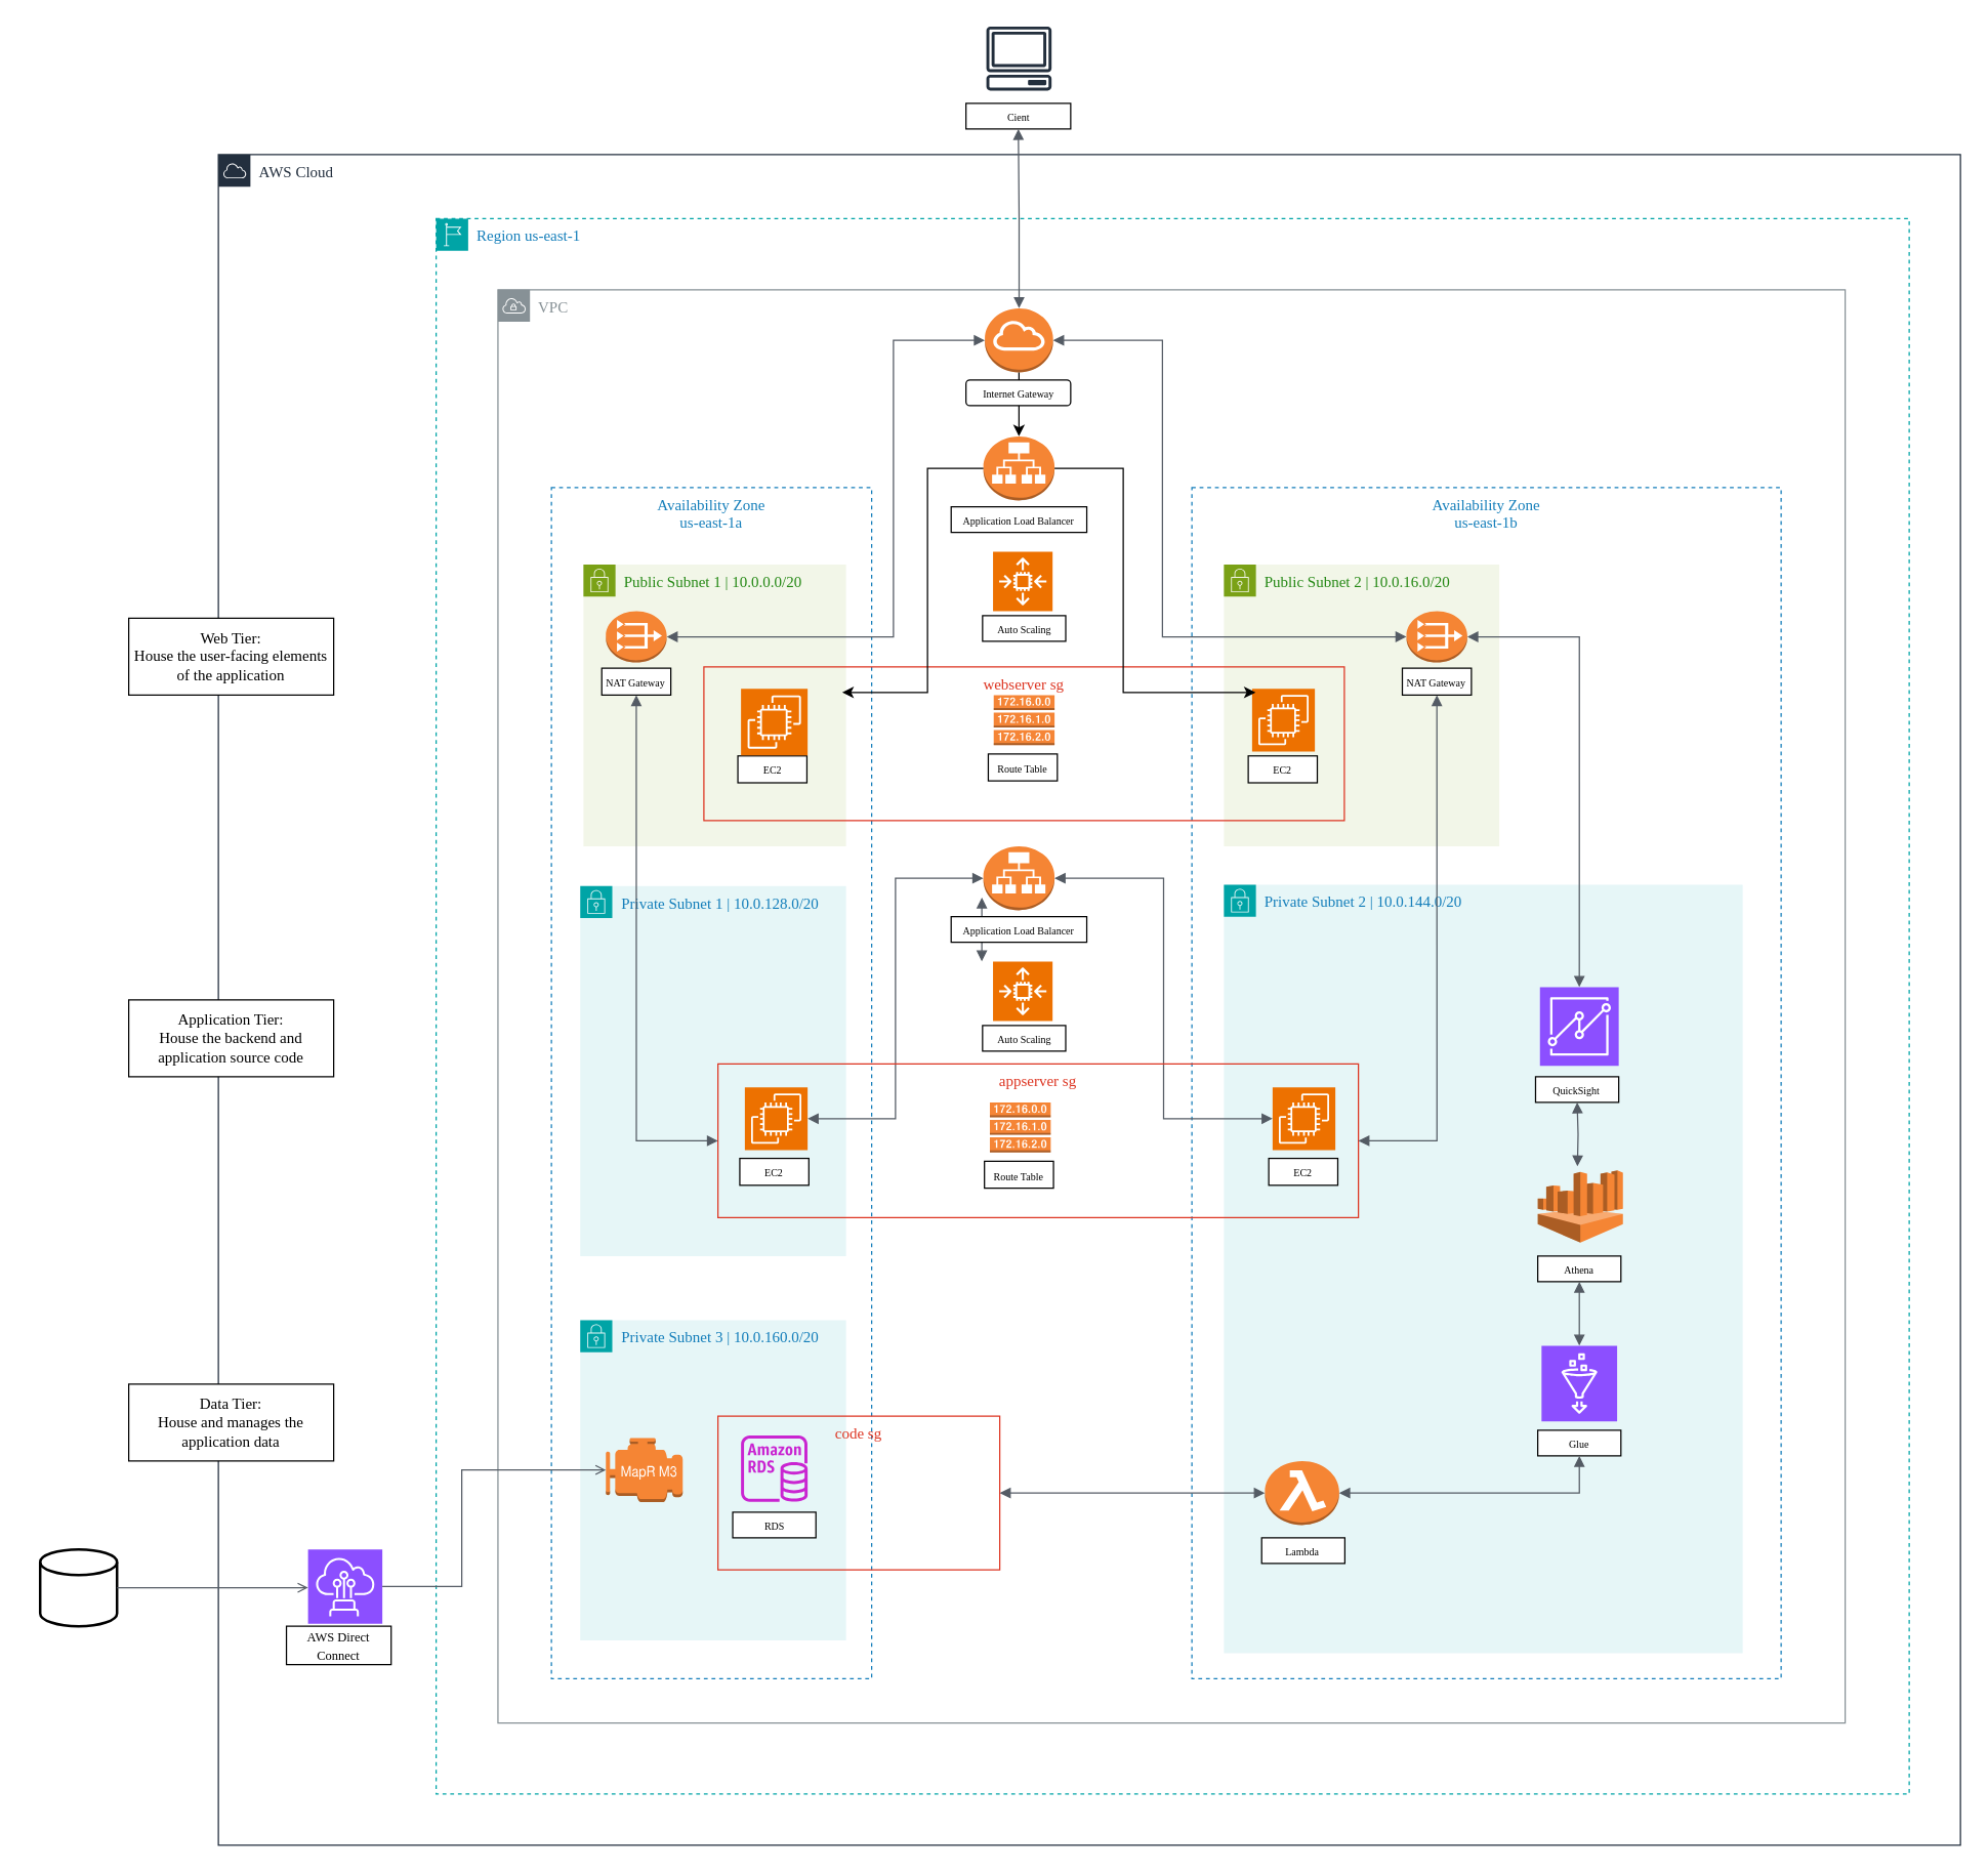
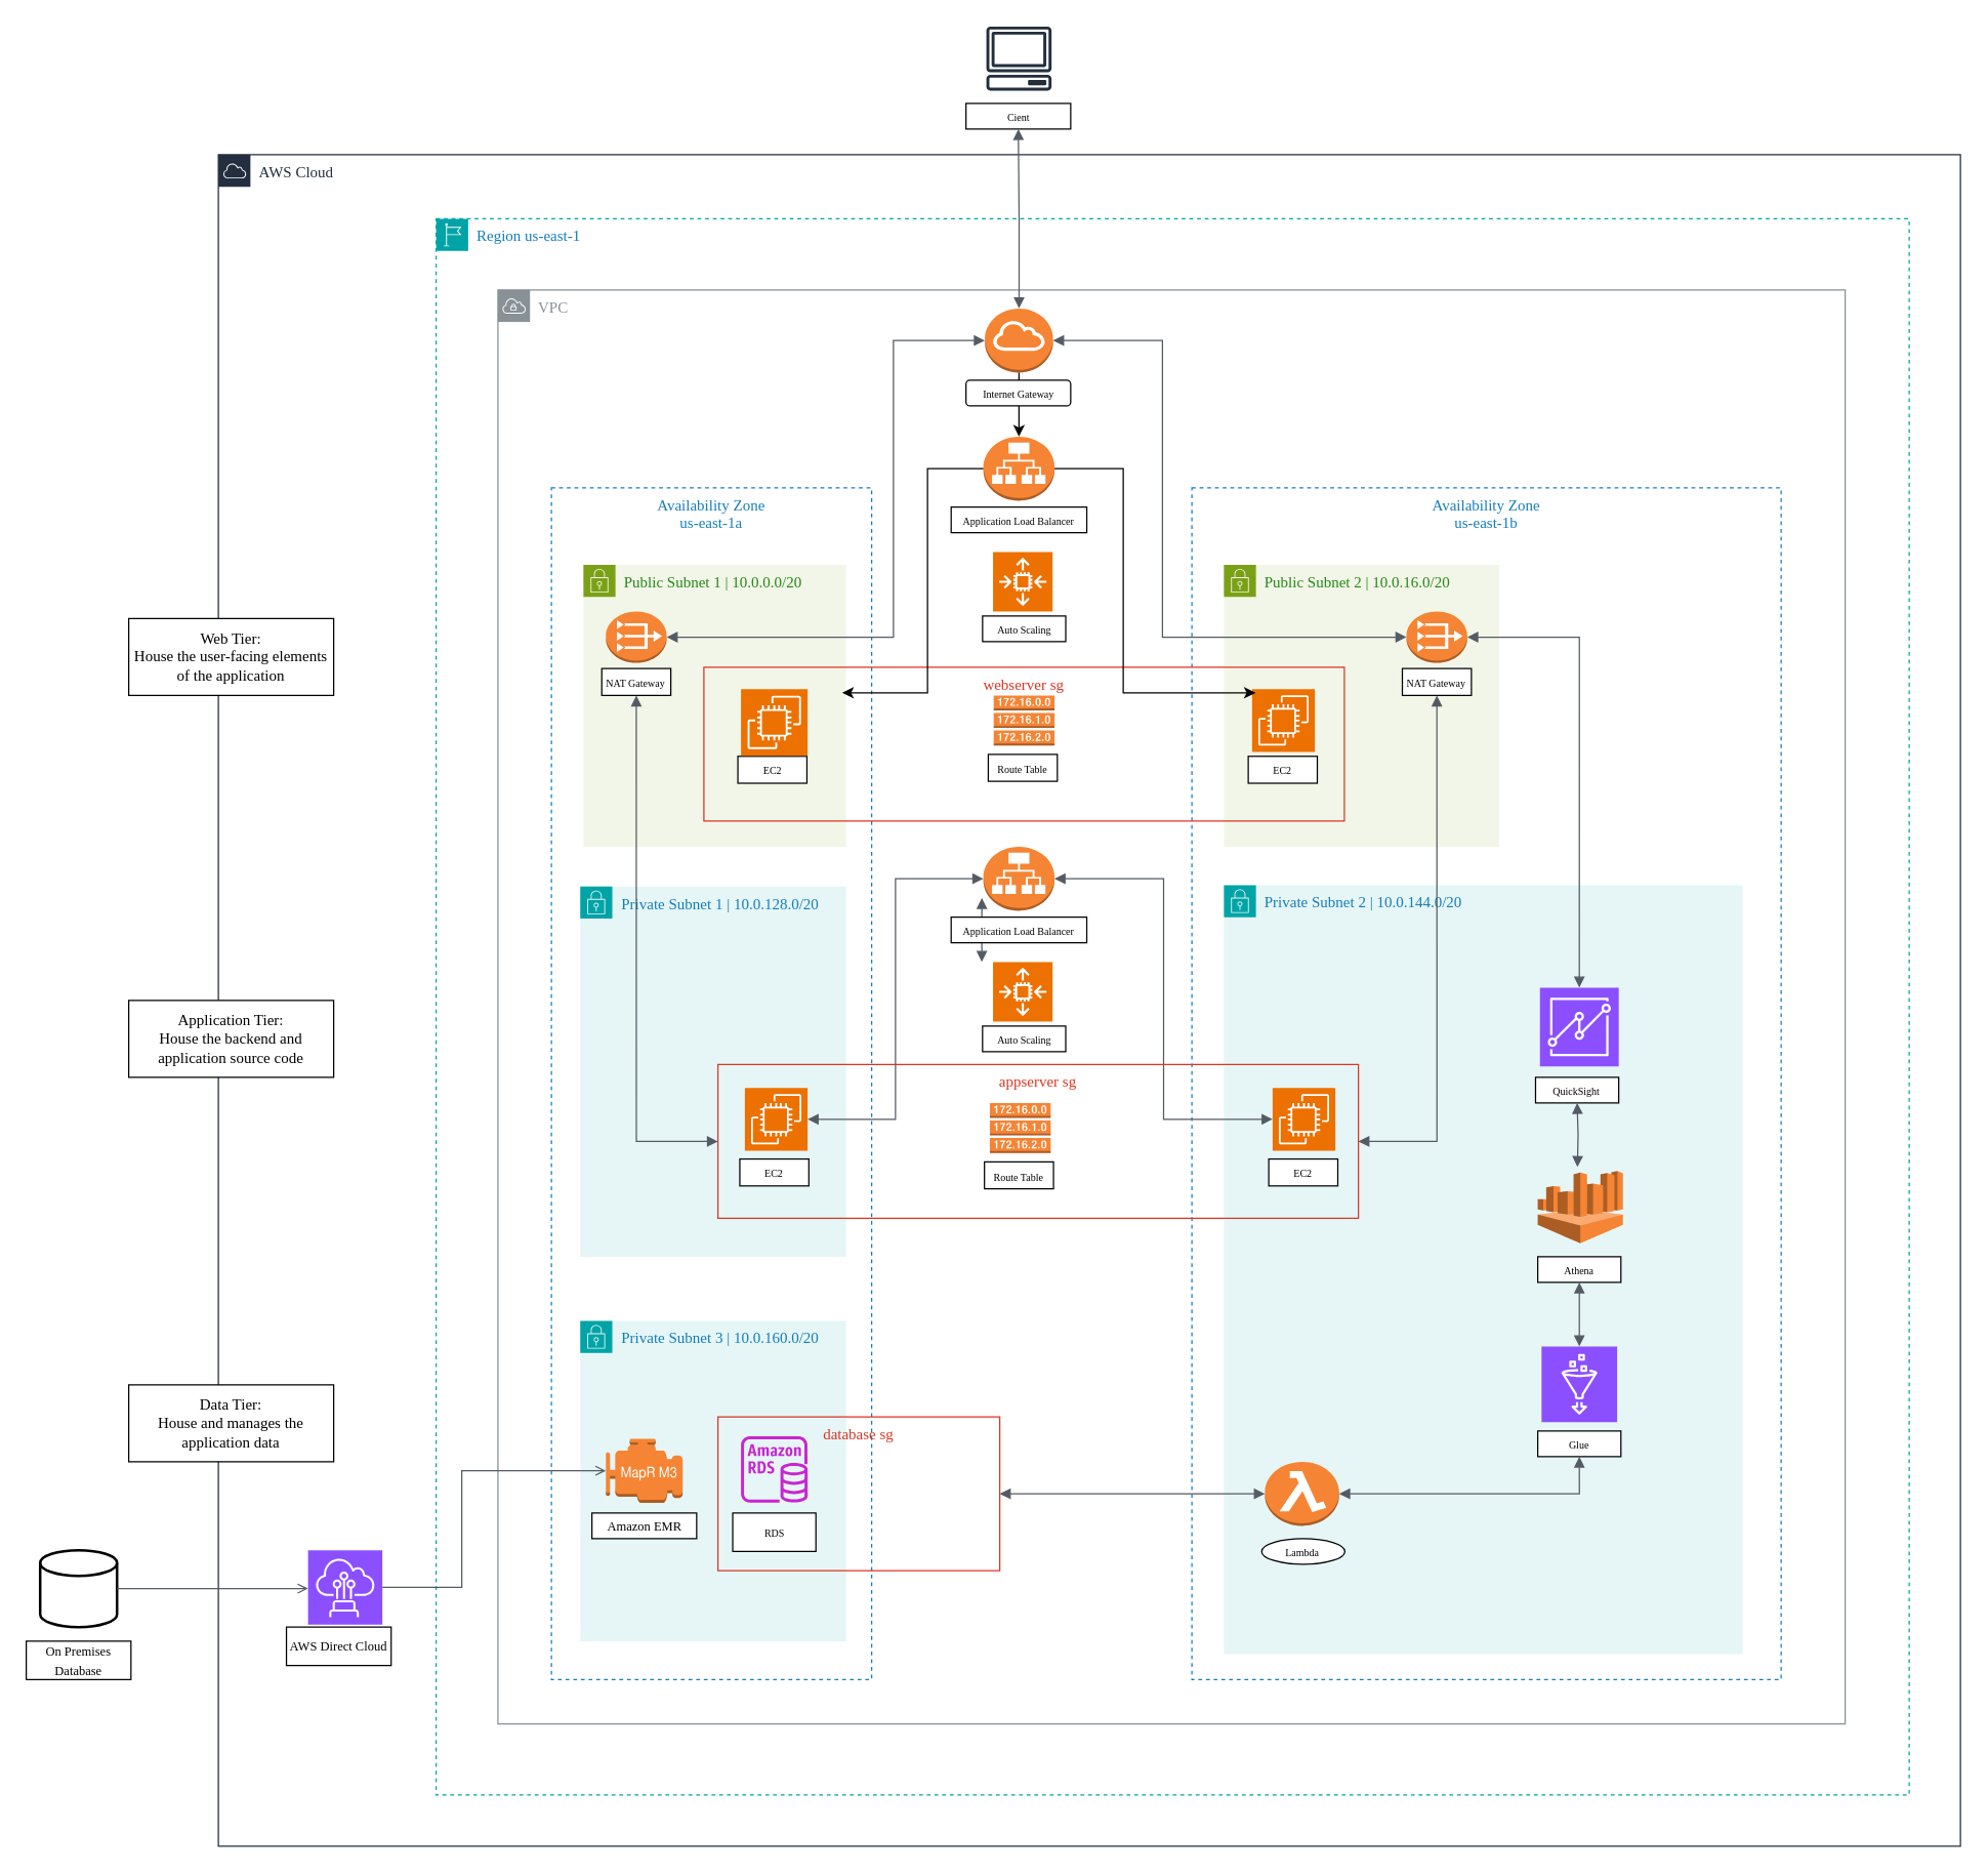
- <mxCell id="62" value="&lt;font face=&quot;Georgia&quot;&gt;code sg&lt;/font&gt;" style="fillColor=none;strokeColor=#DD3522;verticalAlign=top;fontStyle=0;fontColor=#DD3522;whiteSpace=wrap;html=1;" vertex="1" parent="1"><mxGeometry x="560" y="1105" width="220" height="120" as="geometry" /></mxCell>
+ <mxCell id="62" value="&lt;font face=&quot;Georgia&quot;&gt;database sg&lt;/font&gt;" style="fillColor=none;strokeColor=#DD3522;verticalAlign=top;fontStyle=0;fontColor=#DD3522;whiteSpace=wrap;html=1;" vertex="1" parent="1"><mxGeometry x="560" y="1105" width="220" height="120" as="geometry" /></mxCell>
+ <mxCell id="68" value="&lt;font face=&quot;Georgia&quot;&gt;&lt;span style=&quot;font-size: 10px;&quot;&gt;Amazon EMR&lt;/span&gt;&lt;/font&gt;" style="whiteSpace=wrap;html=1;" vertex="1" parent="1"><mxGeometry x="461.62" y="1180" width="81.75" height="20" as="geometry" /></mxCell>
- <mxCell id="61" value="&lt;font style=&quot;font-size: 8px;&quot; face=&quot;Georgia&quot;&gt;RDS&lt;/font&gt;" style="whiteSpace=wrap;html=1;" vertex="1" parent="1"><mxGeometry x="571.54" y="1180" width="64.93" height="20" as="geometry" /></mxCell>
+ <mxCell id="61" value="&lt;font style=&quot;font-size: 8px;&quot; face=&quot;Georgia&quot;&gt;RDS&lt;/font&gt;" style="whiteSpace=wrap;html=1;" vertex="1" parent="1"><mxGeometry x="571.54" y="1180" width="64.93" height="30" as="geometry" /></mxCell>
- <mxCell id="72" value="&lt;font face=&quot;Georgia&quot;&gt;&lt;span style=&quot;font-size: 8px;&quot;&gt;Lambda&lt;/span&gt;&lt;/font&gt;" style="whiteSpace=wrap;html=1;" vertex="1" parent="1"><mxGeometry x="984.48" y="1200" width="64.93" height="20" as="geometry" /></mxCell>
+ <mxCell id="72" value="&lt;font face=&quot;Georgia&quot;&gt;&lt;span style=&quot;font-size: 8px;&quot;&gt;Lambda&lt;/span&gt;&lt;/font&gt;" style="ellipse;whiteSpace=wrap;html=1;" vertex="1" parent="1"><mxGeometry x="984.48" y="1200" width="64.93" height="20" as="geometry" /></mxCell>
- <mxCell id="65" value="&lt;font face=&quot;Georgia&quot;&gt;&lt;span style=&quot;font-size: 10px;&quot;&gt;AWS Direct Connect&lt;/span&gt;&lt;/font&gt;" style="whiteSpace=wrap;html=1;" vertex="1" parent="1"><mxGeometry x="223.13" y="1269" width="81.75" height="30" as="geometry" /></mxCell>
+ <mxCell id="65" value="&lt;font face=&quot;Georgia&quot;&gt;&lt;span style=&quot;font-size: 10px;&quot;&gt;AWS Direct Cloud&lt;/span&gt;&lt;/font&gt;" style="whiteSpace=wrap;html=1;" vertex="1" parent="1"><mxGeometry x="223.13" y="1269" width="81.75" height="30" as="geometry" /></mxCell>
+ <mxCell id="64" value="&lt;font style=&quot;font-size: 10px;&quot; face=&quot;Georgia&quot;&gt;On Premises Database&lt;/font&gt;" style="whiteSpace=wrap;html=1;" vertex="1" parent="1"><mxGeometry x="20" y="1280" width="81.75" height="30" as="geometry" /></mxCell>
